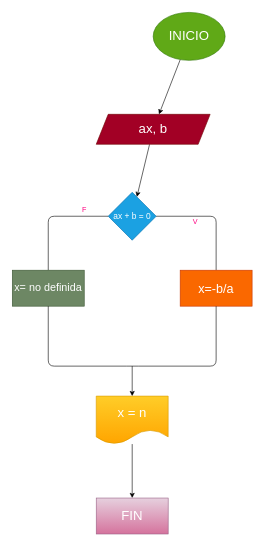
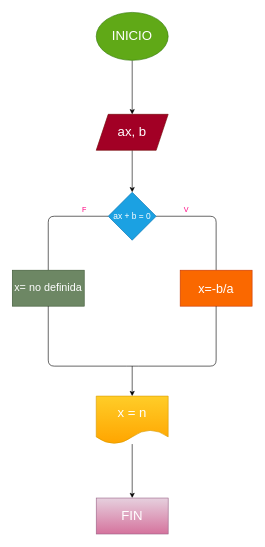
- <mxCell id="3" value="&lt;font style=&quot;font-size: 22px&quot;&gt;INICIO&lt;/font&gt;" style="ellipse;whiteSpace=wrap;html=1;fillColor=#60a917;fontColor=#ffffff;strokeColor=#2D7600;" vertex="1" parent="1"><mxGeometry x="255" y="20" width="120" height="80" as="geometry" /></mxCell>
+ <mxCell id="3" value="&lt;font style=&quot;font-size: 22px&quot;&gt;INICIO&lt;/font&gt;" style="ellipse;whiteSpace=wrap;html=1;fillColor=#60a917;fontColor=#ffffff;strokeColor=#2D7600;" vertex="1" parent="1"><mxGeometry x="160" y="20" width="120" height="80" as="geometry" /></mxCell>
- <mxCell id="5" value="&lt;font style=&quot;font-size: 22px&quot;&gt;ax, b&lt;/font&gt;" style="shape=parallelogram;perimeter=parallelogramPerimeter;whiteSpace=wrap;html=1;fixedSize=1;strokeWidth=1;fillColor=#a20025;fontColor=#ffffff;strokeColor=#6F0000;" vertex="1" parent="1"><mxGeometry x="160" y="190" width="190" height="50" as="geometry" /></mxCell>
+ <mxCell id="5" value="&lt;font style=&quot;font-size: 22px&quot;&gt;ax, b&lt;/font&gt;" style="shape=parallelogram;perimeter=parallelogramPerimeter;whiteSpace=wrap;html=1;fixedSize=1;strokeWidth=1;fillColor=#a20025;fontColor=#ffffff;strokeColor=#6F0000;" vertex="1" parent="1"><mxGeometry x="160" y="190" width="120" height="60" as="geometry" /></mxCell>
- <mxCell id="10" value="V" style="text;html=1;resizable=0;autosize=1;align=center;verticalAlign=middle;points=[];fillColor=none;strokeColor=none;rounded=0;fontColor=#FF0080;" vertex="1" parent="1"><mxGeometry x="315" y="360" width="20" height="20" as="geometry" /></mxCell>
+ <mxCell id="10" value="V" style="text;html=1;resizable=0;autosize=1;align=center;verticalAlign=middle;points=[];fillColor=none;strokeColor=none;rounded=0;fontColor=#FF0080;" vertex="1" parent="1"><mxGeometry x="300" y="340" width="20" height="20" as="geometry" /></mxCell>
